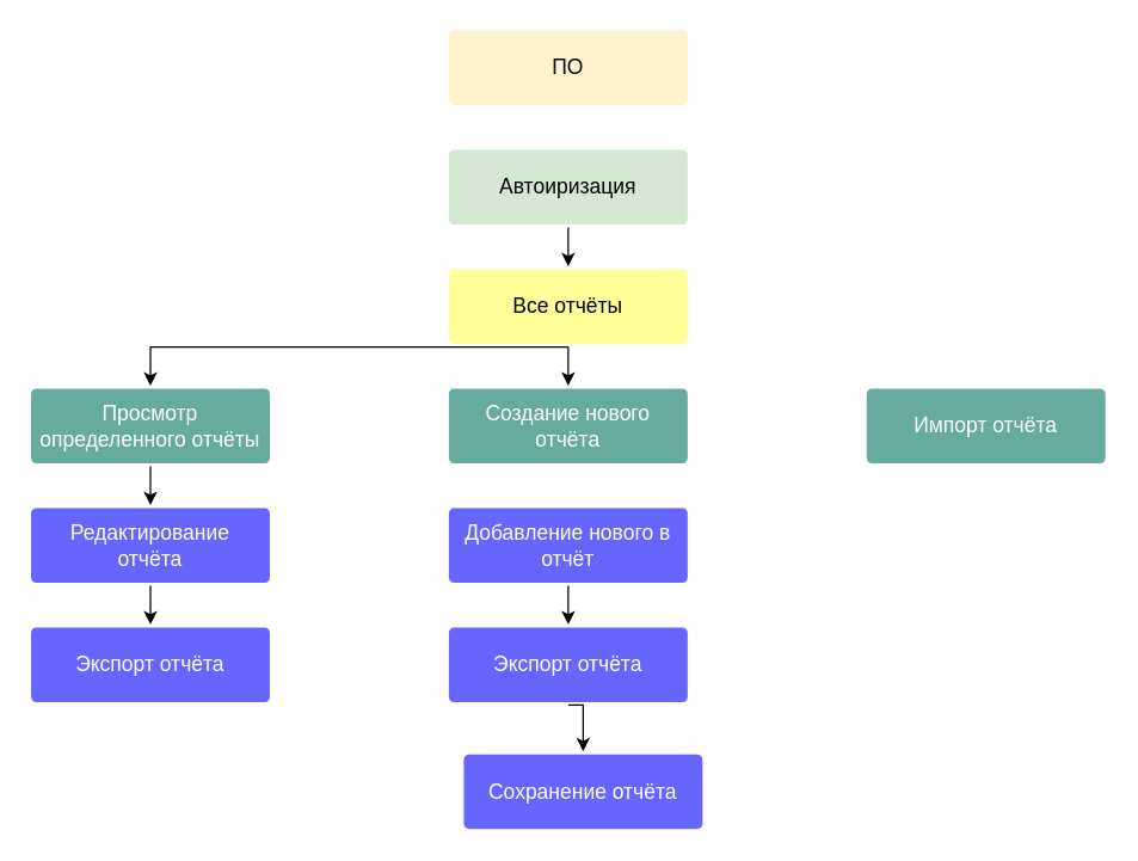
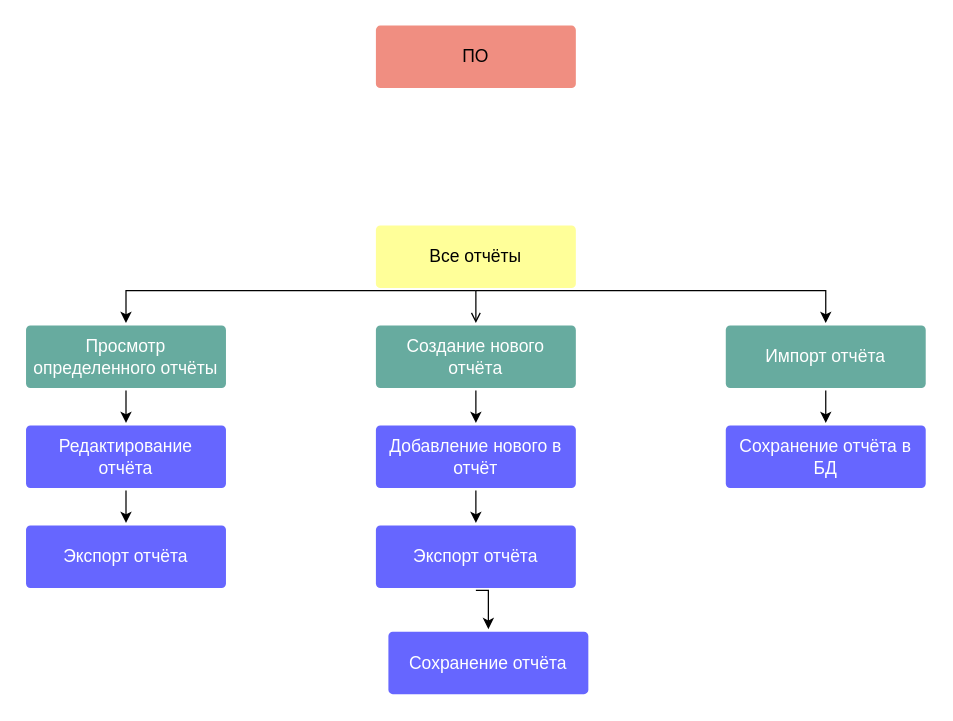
- <mxCell id="2" value="&lt;font color=&quot;#000000&quot;&gt;ПО&lt;/font&gt;" style="rounded=1;whiteSpace=wrap;html=1;shadow=0;labelBackgroundColor=none;strokeColor=none;strokeWidth=3;fillColor=#fff2cc;fontFamily=Helvetica;fontSize=14;fontColor=#FFFFFF;align=center;spacing=5;fontStyle=0;arcSize=7;perimeterSpacing=2;" parent="1" vertex="1"><mxGeometry x="300" y="20" width="160" height="50" as="geometry" /></mxCell>
+ <mxCell id="2" value="&lt;font color=&quot;#000000&quot;&gt;ПО&lt;/font&gt;" style="rounded=1;whiteSpace=wrap;html=1;shadow=0;labelBackgroundColor=none;strokeColor=none;strokeWidth=3;fillColor=#f08e81;fontFamily=Helvetica;fontSize=14;fontColor=#FFFFFF;align=center;spacing=5;fontStyle=0;arcSize=7;perimeterSpacing=2;" parent="1" vertex="1"><mxGeometry x="300" y="20" width="160" height="50" as="geometry" /></mxCell>
- <mxCell id="6" value="&lt;font color=&quot;#000000&quot;&gt;Автоиризация&lt;/font&gt;" style="rounded=1;whiteSpace=wrap;html=1;shadow=0;labelBackgroundColor=none;strokeColor=none;strokeWidth=3;fillColor=#D5E8D4;fontFamily=Helvetica;fontSize=14;fontColor=#FFFFFF;align=center;spacing=5;fontStyle=0;arcSize=7;perimeterSpacing=2;" vertex="1" parent="1"><mxGeometry x="300" y="100" width="160" height="50" as="geometry" /></mxCell>
- <mxCell id="5" style="edgeStyle=orthogonalEdgeStyle;rounded=0;orthogonalLoop=1;jettySize=auto;html=1;exitX=0.5;exitY=1;exitDx=0;exitDy=0;entryX=0.5;entryY=0;entryDx=0;entryDy=0;" edge="1" parent="1" source="6" target="10"><mxGeometry relative="1" as="geometry" /></mxCell>
+ <mxCell id="9" style="edgeStyle=orthogonalEdgeStyle;rounded=0;orthogonalLoop=1;jettySize=auto;html=1;exitX=0.5;exitY=1;exitDx=0;exitDy=0;entryX=0.5;entryY=0;entryDx=0;entryDy=0;fillColor=#67AB9F;" edge="1" parent="1" source="10" target="12"><mxGeometry relative="1" as="geometry" /></mxCell>
- <mxCell id="7" style="edgeStyle=orthogonalEdgeStyle;rounded=0;orthogonalLoop=1;jettySize=auto;html=1;exitX=0.5;exitY=1;exitDx=0;exitDy=0;fillColor=#67AB9F;" edge="1" parent="1" source="10" target="14"><mxGeometry relative="1" as="geometry" /></mxCell>
+ <mxCell id="7" style="edgeStyle=orthogonalEdgeStyle;rounded=0;orthogonalLoop=1;jettySize=auto;html=1;exitX=0.5;exitY=1;exitDx=0;exitDy=0;fillColor=#67AB9F;endArrow=open;" edge="1" parent="1" source="10" target="14"><mxGeometry relative="1" as="geometry" /></mxCell>
+ <mxCell id="13" style="edgeStyle=orthogonalEdgeStyle;rounded=0;orthogonalLoop=1;jettySize=auto;html=1;exitX=0.5;exitY=1;exitDx=0;exitDy=0;entryX=0.5;entryY=0;entryDx=0;entryDy=0;" edge="1" parent="1" source="14" target="19"><mxGeometry relative="1" as="geometry" /></mxCell>
+ <mxCell id="11" style="edgeStyle=orthogonalEdgeStyle;rounded=0;orthogonalLoop=1;jettySize=auto;html=1;exitX=0.5;exitY=1;exitDx=0;exitDy=0;entryX=0.5;entryY=0;entryDx=0;entryDy=0;" edge="1" parent="1" source="12" target="23"><mxGeometry relative="1" as="geometry" /></mxCell>
+ <mxCell id="23" value="Сохранение отчёта в БД" style="rounded=1;whiteSpace=wrap;html=1;shadow=0;labelBackgroundColor=none;strokeColor=none;strokeWidth=3;fillColor=#6666FF;fontFamily=Helvetica;fontSize=14;fontColor=#FFFFFF;align=center;spacing=5;fontStyle=0;arcSize=7;perimeterSpacing=2;" vertex="1" parent="1"><mxGeometry x="580" y="340" width="160" height="50" as="geometry" /></mxCell>
